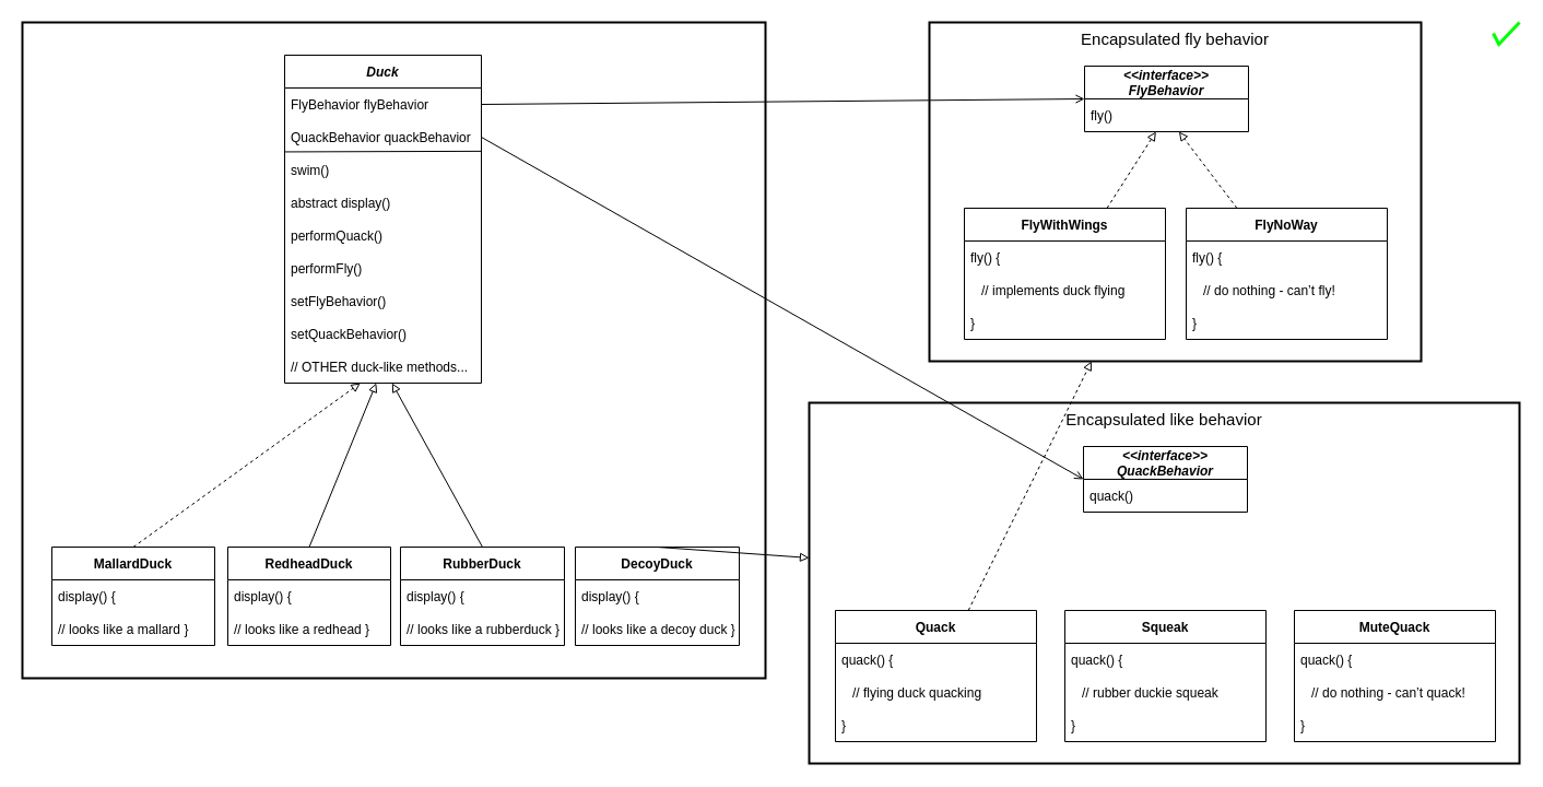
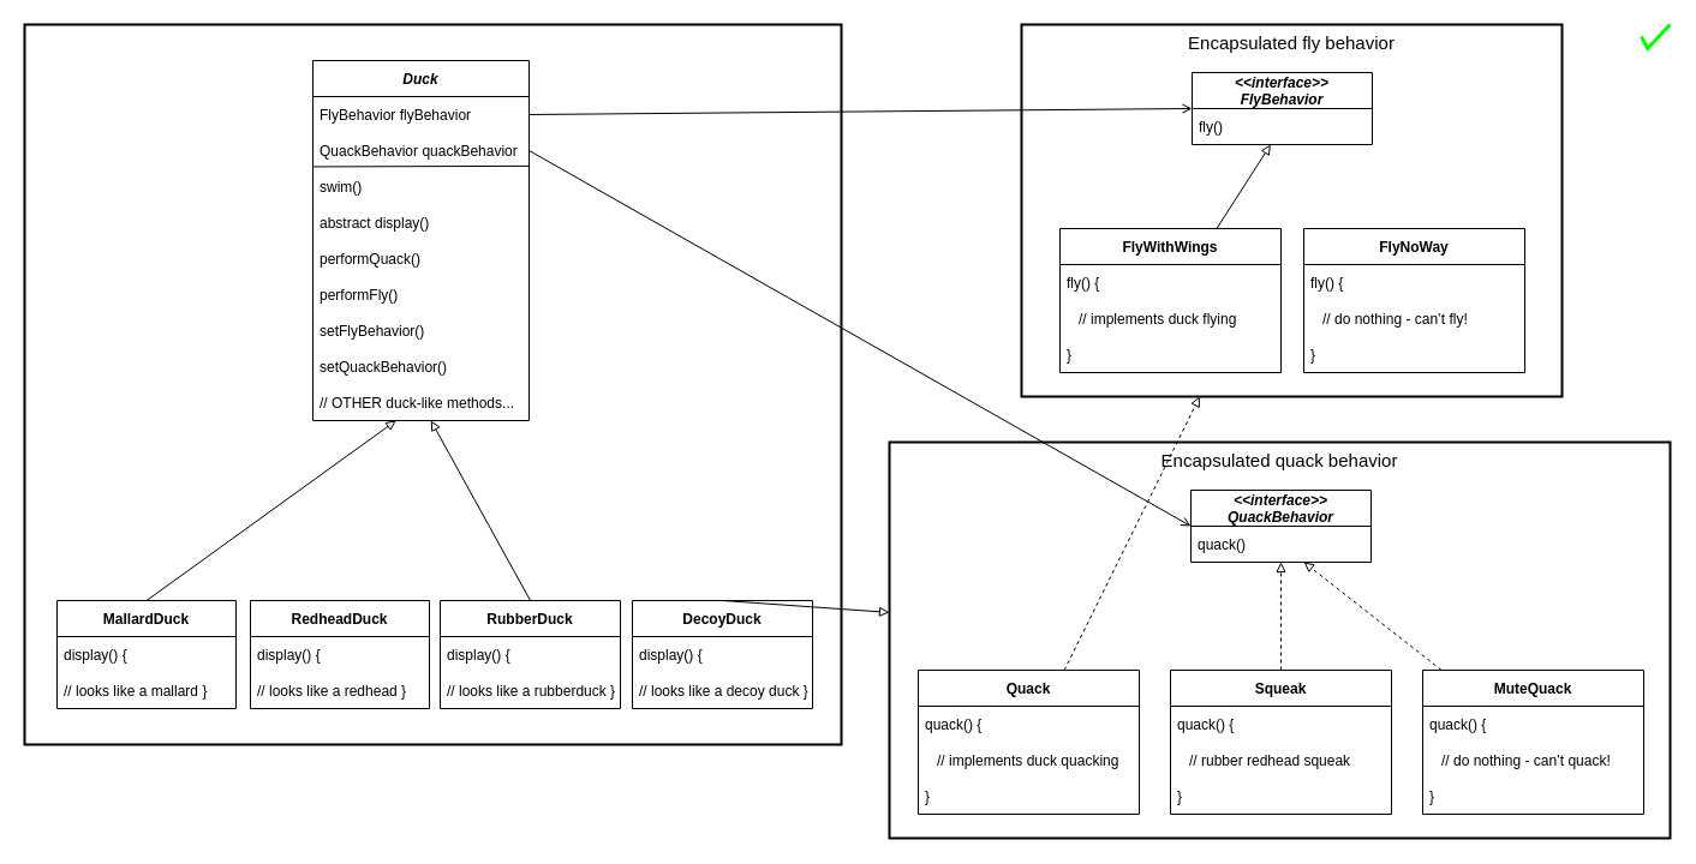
- <mxCell id="57" value="" style="endArrow=block;html=1;rounded=0;endFill=0;dashed=1;" parent="1" source="39" target="34" edge="1"><mxGeometry width="50" height="50" relative="1" as="geometry"><mxPoint x="915" y="180" as="sourcePoint" /><mxPoint x="965" y="130" as="targetPoint" /></mxGeometry></mxCell>
+ <mxCell id="57" value="" style="endArrow=block;html=1;rounded=0;endFill=0;dashed=0;" parent="1" source="39" target="34" edge="1"><mxGeometry width="50" height="50" relative="1" as="geometry"><mxPoint x="915" y="180" as="sourcePoint" /><mxPoint x="965" y="130" as="targetPoint" /></mxGeometry></mxCell>
- <mxCell id="58" value="" style="endArrow=block;html=1;rounded=0;endFill=0;dashed=1;" parent="1" source="35" target="34" edge="1"><mxGeometry width="50" height="50" relative="1" as="geometry"><mxPoint x="1022.483" y="200" as="sourcePoint" /><mxPoint x="1067.379" y="130" as="targetPoint" /></mxGeometry></mxCell>
- <mxCell id="2" value="&lt;font style=&quot;font-size: 15px;&quot;&gt;Encapsulated like behavior&lt;/font&gt;" style="rounded=0;whiteSpace=wrap;html=1;shadow=0;glass=0;sketch=0;strokeColor=default;strokeWidth=2;fillColor=none;verticalAlign=top;" parent="1" vertex="1"><mxGeometry x="740" y="368" width="650" height="330" as="geometry" /></mxCell>
+ <mxCell id="2" value="&lt;font style=&quot;font-size: 15px;&quot;&gt;Encapsulated quack behavior&lt;/font&gt;" style="rounded=0;whiteSpace=wrap;html=1;shadow=0;glass=0;sketch=0;strokeColor=default;strokeWidth=2;fillColor=none;verticalAlign=top;" parent="1" vertex="1"><mxGeometry x="740" y="368" width="650" height="330" as="geometry" /></mxCell>
- <mxCell id="22" value="" style="endArrow=block;html=1;rounded=0;exitX=0.5;exitY=0;exitDx=0;exitDy=0;endFill=0;dashed=1;" parent="1" source="16" target="14" edge="1"><mxGeometry width="50" height="50" relative="1" as="geometry"><mxPoint x="321" y="490" as="sourcePoint" /><mxPoint x="281" y="440" as="targetPoint" /></mxGeometry></mxCell>
+ <mxCell id="22" value="" style="endArrow=block;html=1;rounded=0;exitX=0.5;exitY=0;exitDx=0;exitDy=0;endFill=0;" parent="1" source="16" target="14" edge="1"><mxGeometry width="50" height="50" relative="1" as="geometry"><mxPoint x="321" y="490" as="sourcePoint" /><mxPoint x="281" y="440" as="targetPoint" /></mxGeometry></mxCell>
- <mxCell id="23" value="" style="endArrow=block;html=1;rounded=0;exitX=0.5;exitY=0;exitDx=0;exitDy=0;startArrow=none;startFill=0;strokeWidth=1;strokeColor=default;endFill=0;" parent="1" source="19" target="14" edge="1"><mxGeometry width="50" height="50" relative="1" as="geometry"><mxPoint x="311" y="670" as="sourcePoint" /><mxPoint x="340" y="380" as="targetPoint" /></mxGeometry></mxCell>
+ <mxCell id="61" value="" style="endArrow=block;html=1;rounded=0;endFill=0;dashed=1;" parent="1" source="53" target="44" edge="1"><mxGeometry width="50" height="50" relative="1" as="geometry"><mxPoint x="941.455" y="578" as="sourcePoint" /><mxPoint x="1039.636" y="488" as="targetPoint" /></mxGeometry></mxCell>
+ <mxCell id="60" value="" style="endArrow=block;html=1;rounded=0;endFill=0;dashed=1;" parent="1" source="45" target="44" edge="1"><mxGeometry width="50" height="50" relative="1" as="geometry"><mxPoint x="931.455" y="568" as="sourcePoint" /><mxPoint x="1029.636" y="478" as="targetPoint" /></mxGeometry></mxCell>
- <mxCell id="51" value="   // flying duck quacking" style="text;strokeColor=none;fillColor=none;align=left;verticalAlign=middle;spacingLeft=4;spacingRight=4;overflow=hidden;points=[[0,0.5],[1,0.5]];portConstraint=eastwest;rotatable=0;" parent="49" vertex="1"><mxGeometry y="60" width="184" height="30" as="geometry" /></mxCell>
+ <mxCell id="51" value="   // implements duck quacking" style="text;strokeColor=none;fillColor=none;align=left;verticalAlign=middle;spacingLeft=4;spacingRight=4;overflow=hidden;points=[[0,0.5],[1,0.5]];portConstraint=eastwest;rotatable=0;" parent="49" vertex="1"><mxGeometry y="60" width="184" height="30" as="geometry" /></mxCell>
- <mxCell id="47" value="   // rubber duckie squeak" style="text;strokeColor=none;fillColor=none;align=left;verticalAlign=middle;spacingLeft=4;spacingRight=4;overflow=hidden;points=[[0,0.5],[1,0.5]];portConstraint=eastwest;rotatable=0;" parent="45" vertex="1"><mxGeometry y="60" width="184" height="30" as="geometry" /></mxCell>
+ <mxCell id="47" value="   // rubber redhead squeak" style="text;strokeColor=none;fillColor=none;align=left;verticalAlign=middle;spacingLeft=4;spacingRight=4;overflow=hidden;points=[[0,0.5],[1,0.5]];portConstraint=eastwest;rotatable=0;" parent="45" vertex="1"><mxGeometry y="60" width="184" height="30" as="geometry" /></mxCell>
